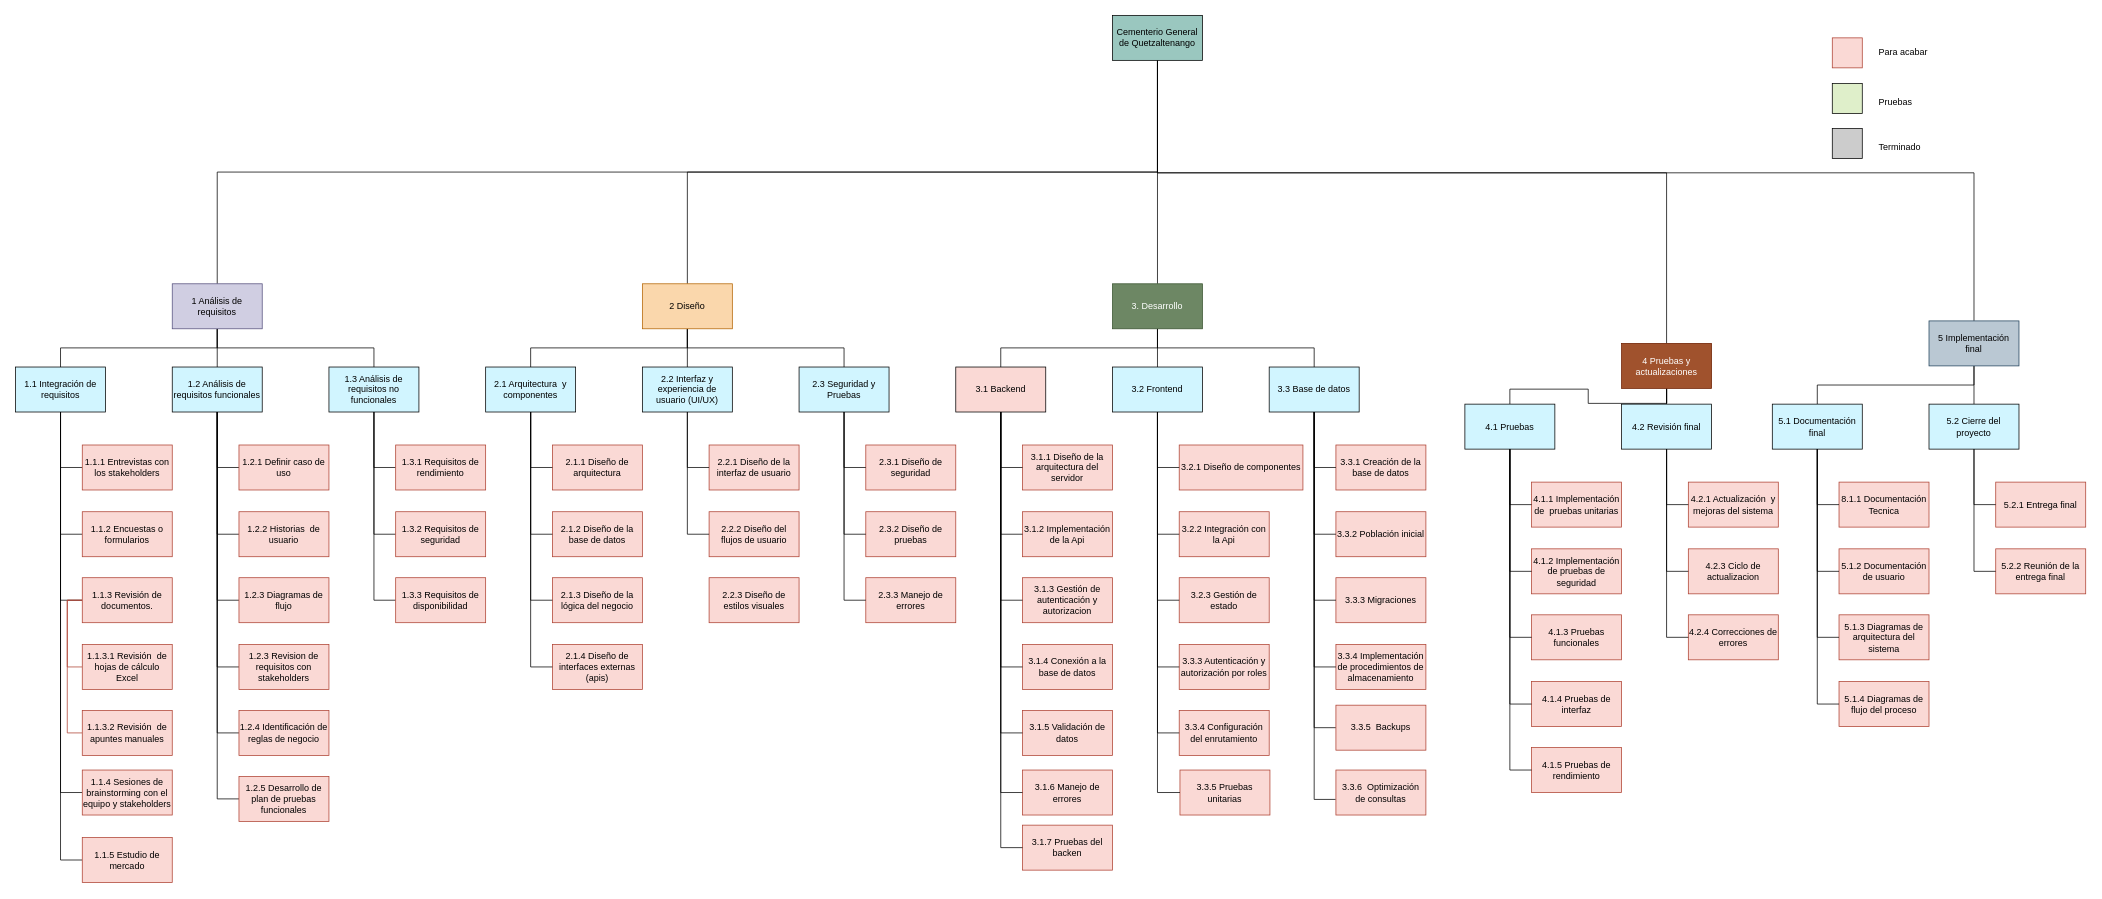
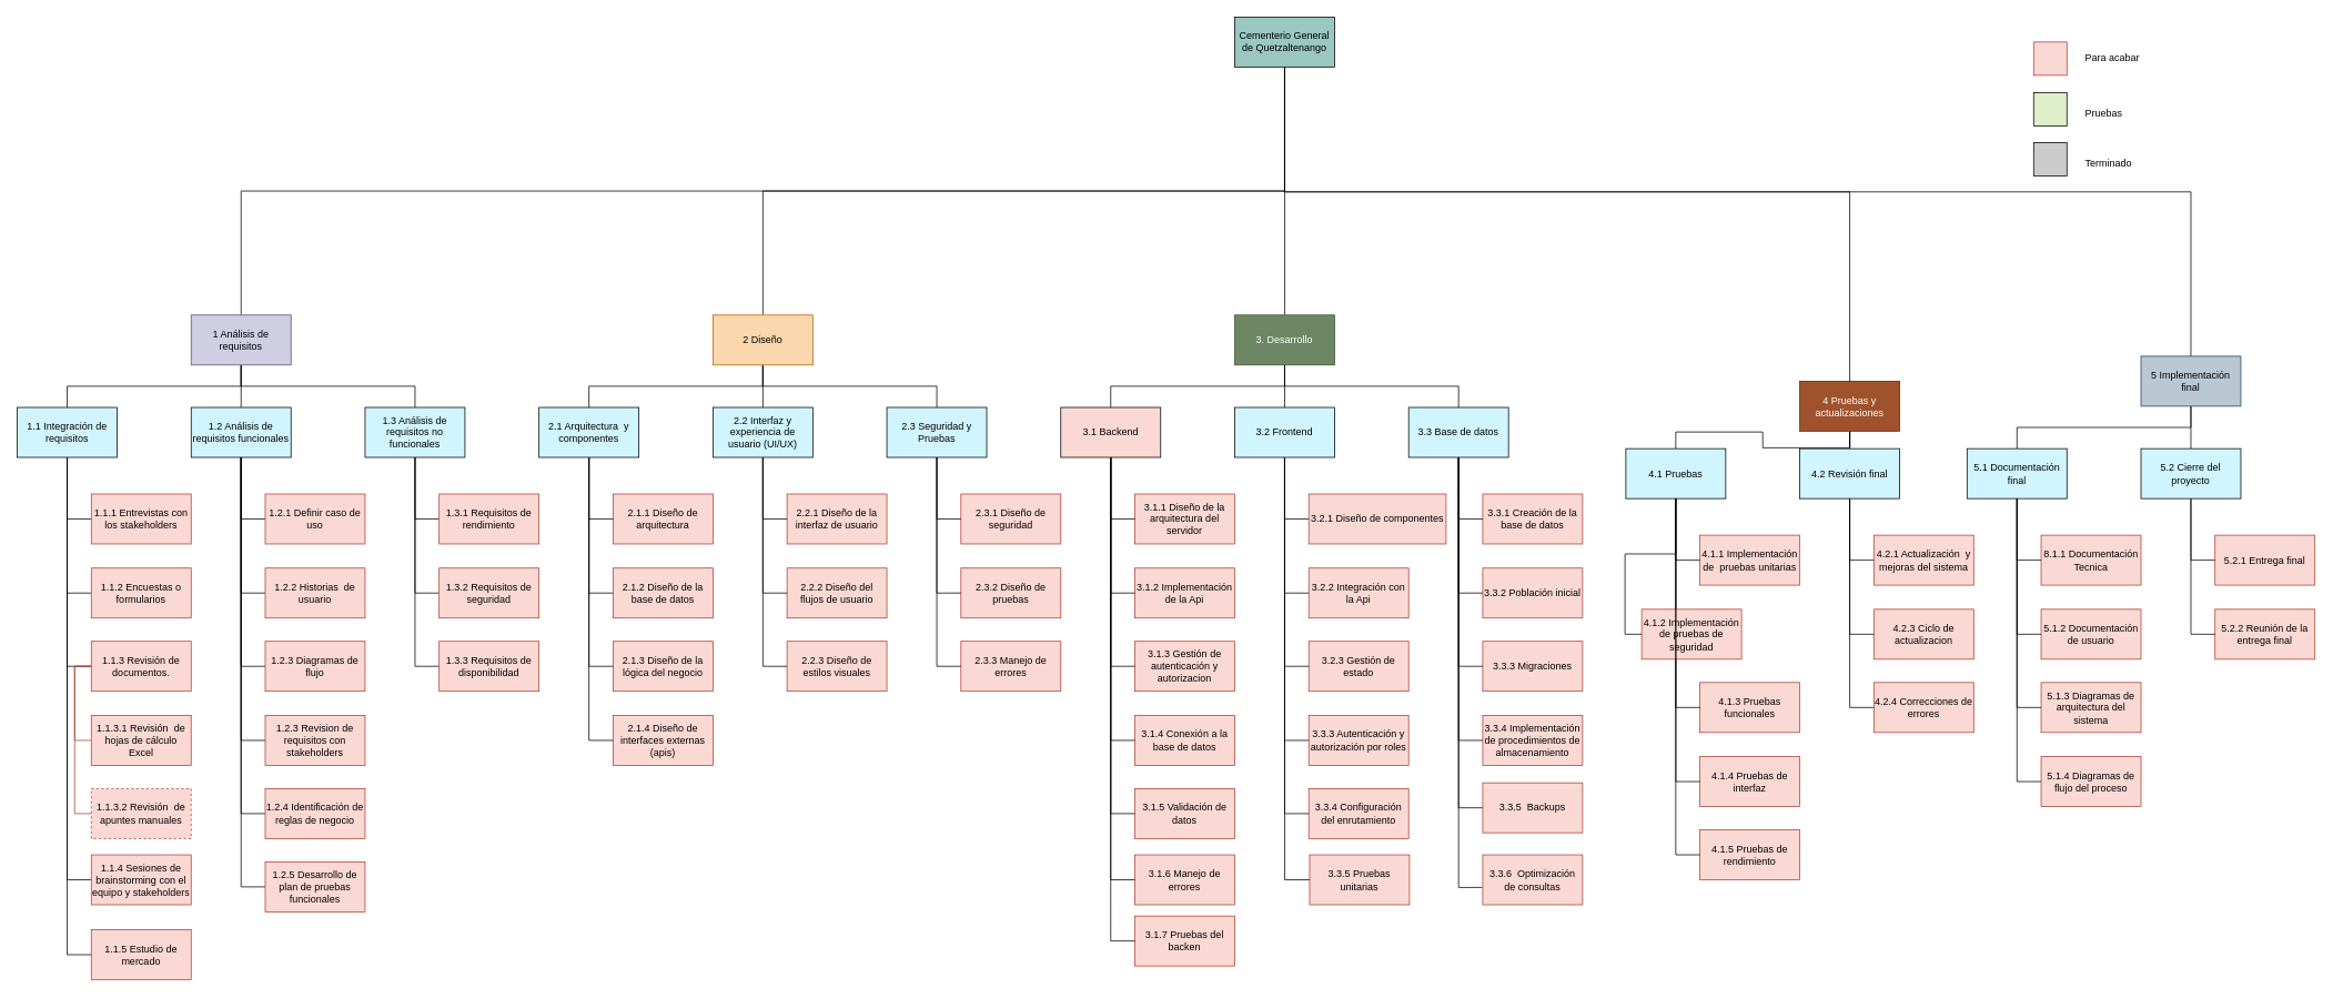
- <mxCell id="124" value="4.1.2 Implementación de pruebas de seguridad" style="rounded=0;whiteSpace=wrap;html=1;fillColor=#fad9d5;strokeColor=#ae4132;" parent="115" vertex="1"><mxGeometry x="89" y="304" width="120" height="60" as="geometry" /></mxCell>
+ <mxCell id="124" value="4.1.2 Implementación de pruebas de seguridad" style="rounded=0;whiteSpace=wrap;html=1;fillColor=#fad9d5;strokeColor=#ae4132;" parent="115" vertex="1"><mxGeometry x="19" y="304" width="120" height="60" as="geometry" /></mxCell>
+ <mxCell id="61" style="edgeStyle=orthogonalEdgeStyle;rounded=0;orthogonalLoop=1;jettySize=auto;html=1;exitX=0.5;exitY=1;exitDx=0;exitDy=0;entryX=0;entryY=0.5;entryDx=0;entryDy=0;endArrow=none;endFill=0;" parent="43" source="57" target="60" edge="1"><mxGeometry relative="1" as="geometry" /></mxCell>
- <mxCell id="138" value="1.1.3.2 Revisión&amp;nbsp; de apuntes manuales" style="rounded=0;whiteSpace=wrap;html=1;fillColor=#fad9d5;strokeColor=#ae4132;" parent="1" vertex="1"><mxGeometry x="109" y="947" width="120" height="60" as="geometry" /></mxCell>
+ <mxCell id="138" value="1.1.3.2 Revisión&amp;nbsp; de apuntes manuales" style="rounded=0;whiteSpace=wrap;html=1;fillColor=#fad9d5;strokeColor=#ae4132;dashed=1;" parent="1" vertex="1"><mxGeometry x="109" y="947" width="120" height="60" as="geometry" /></mxCell>
